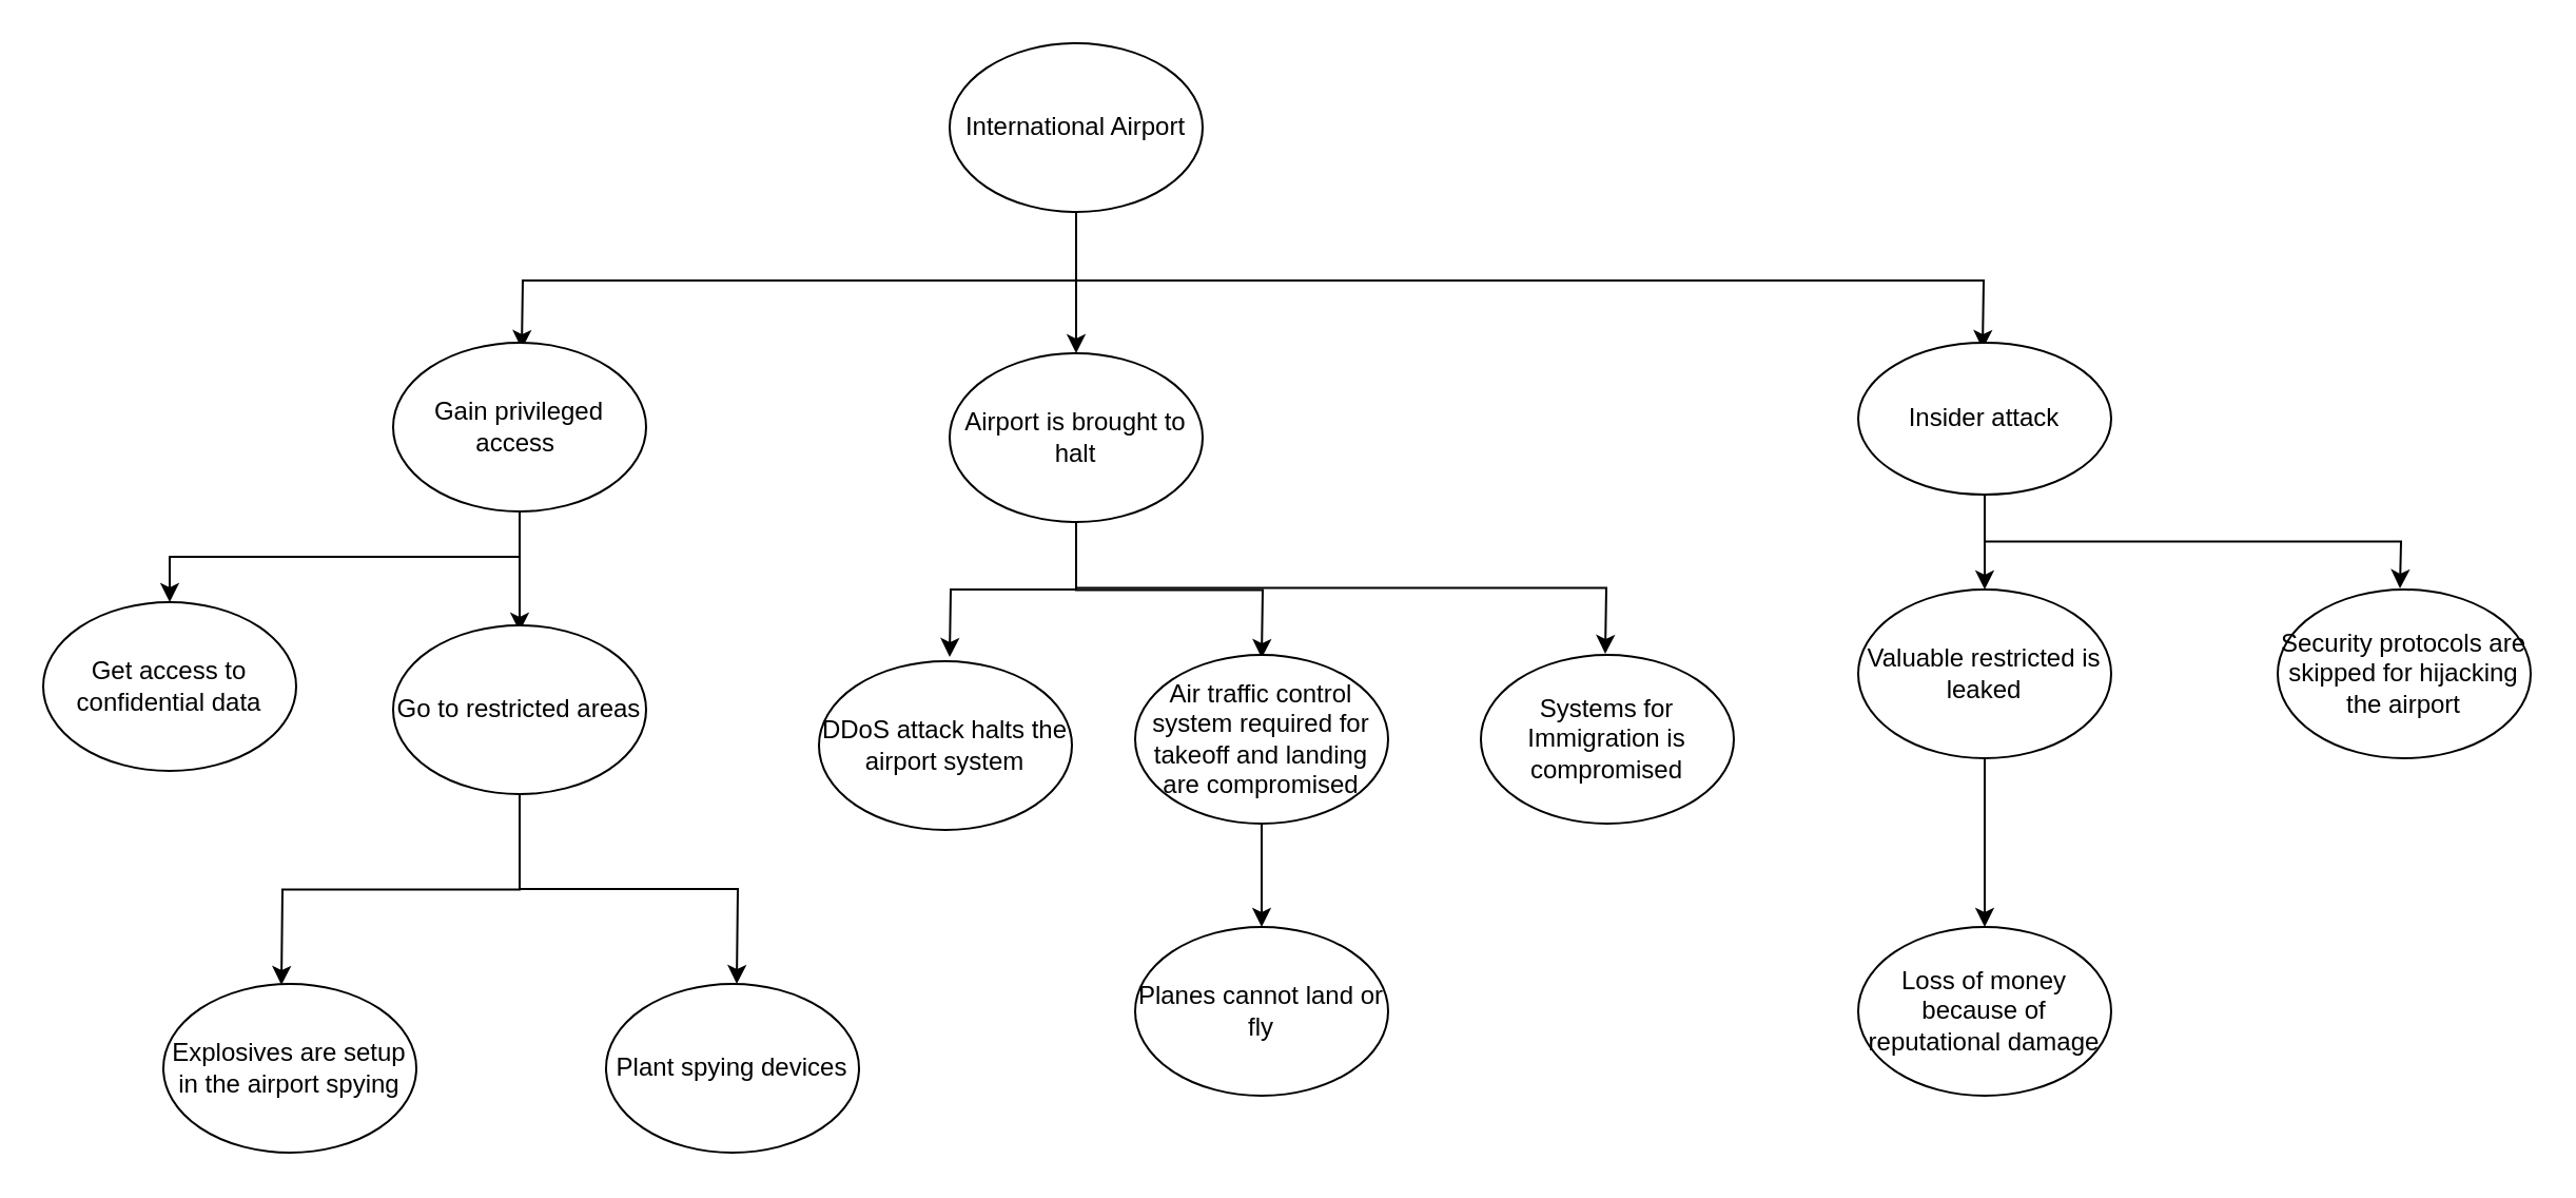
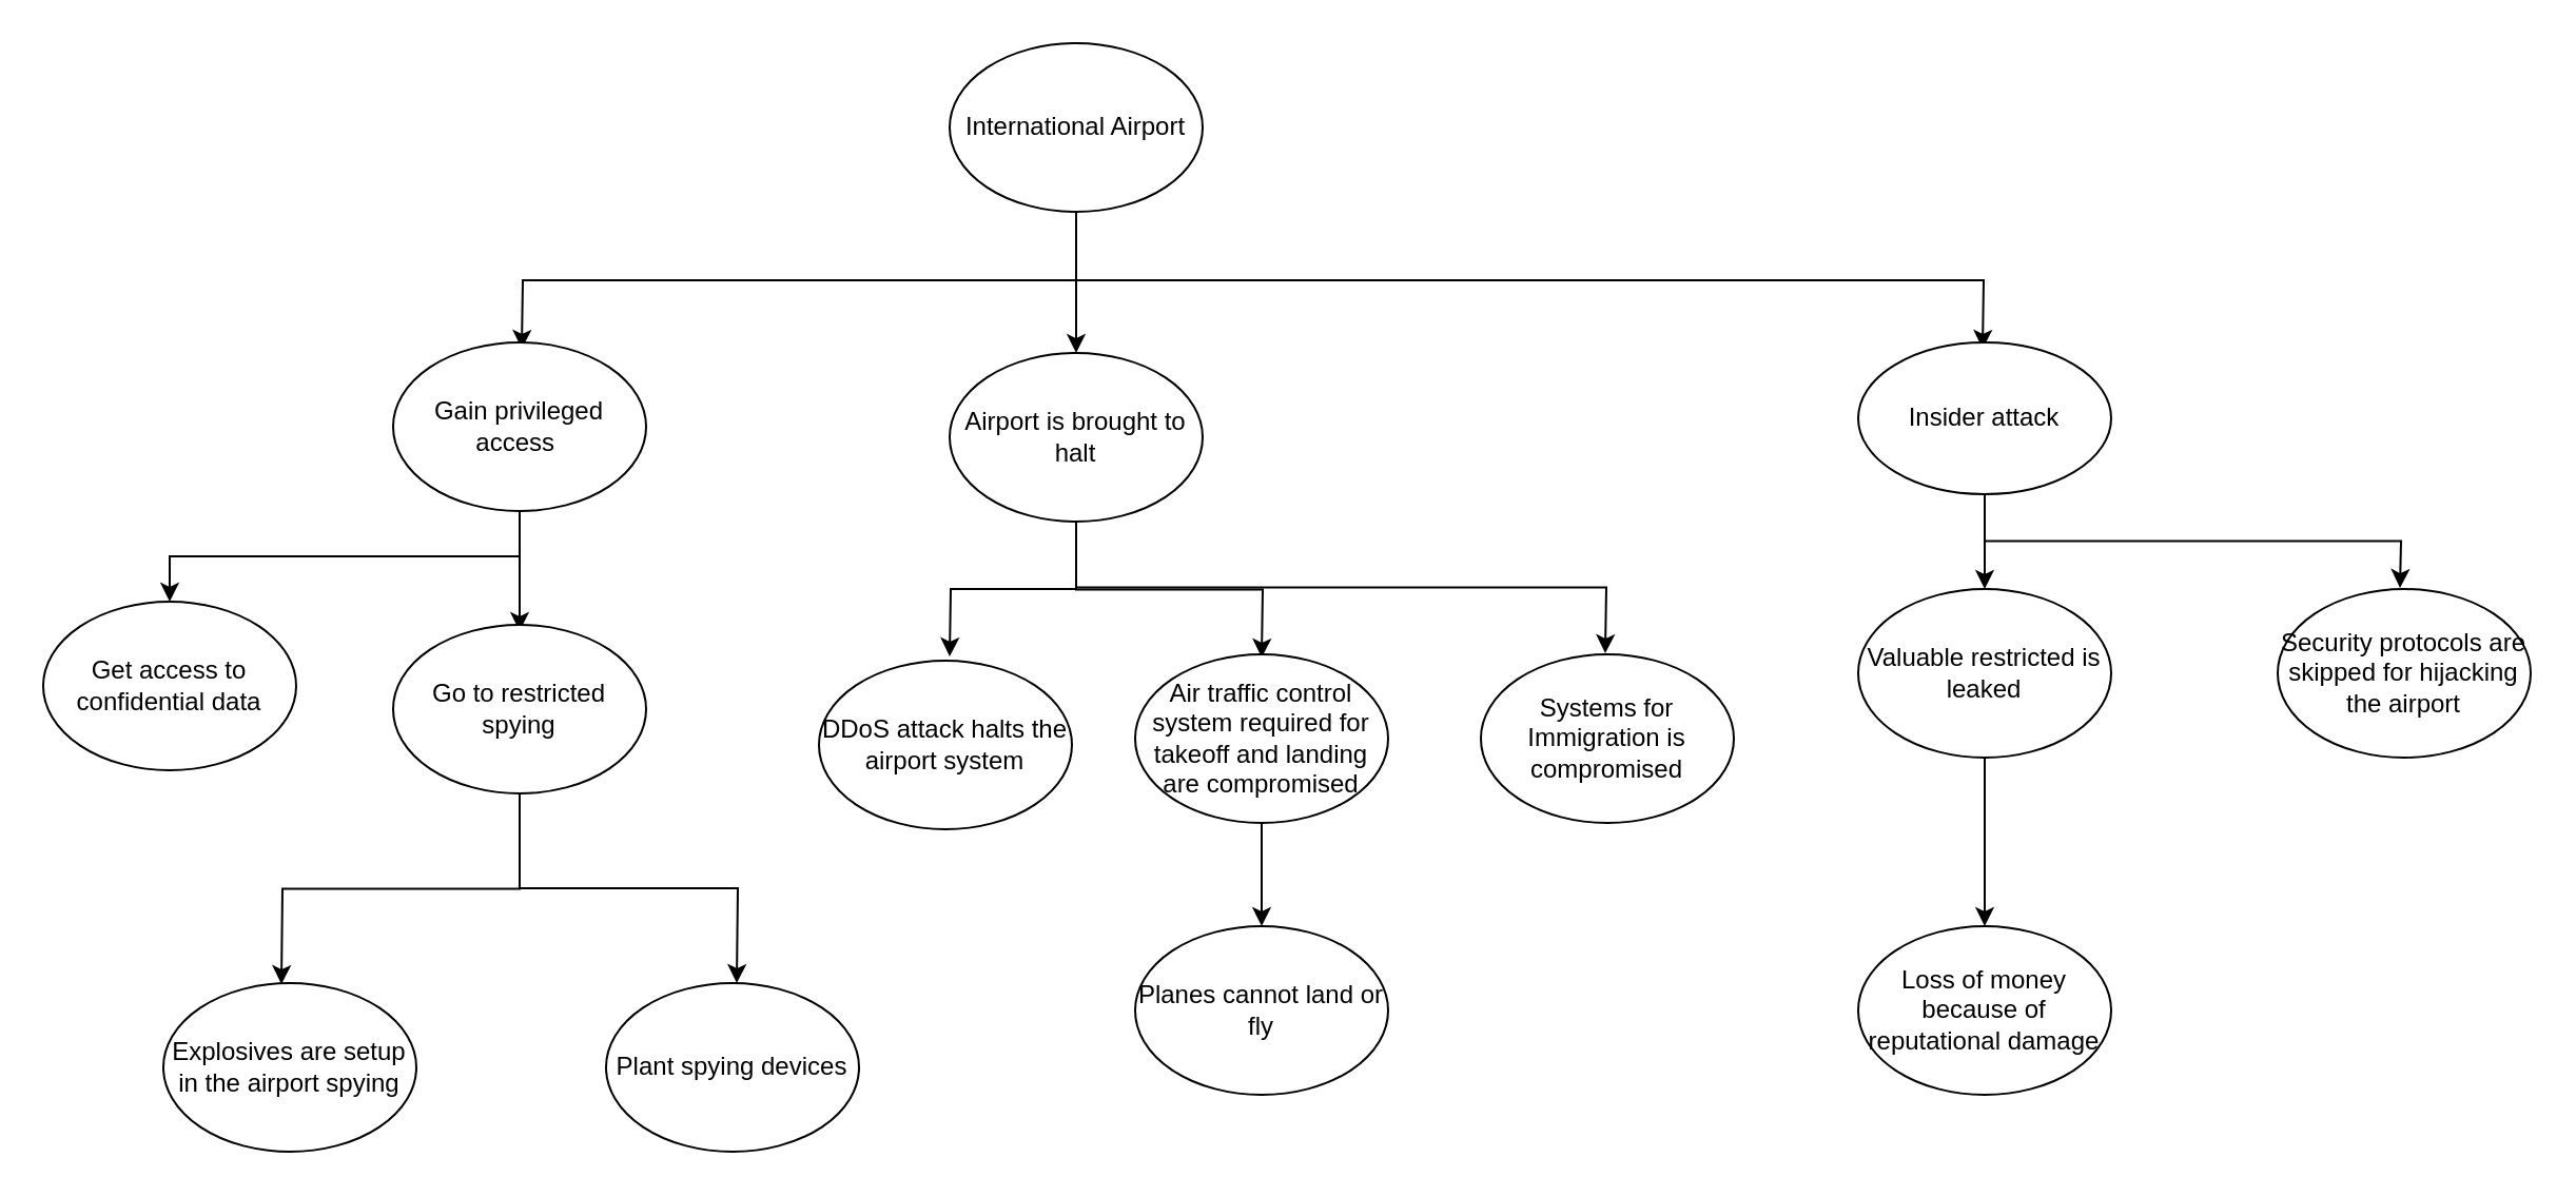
- <mxCell id="16" value="Go to restricted areas" style="ellipse;whiteSpace=wrap;html=1;" vertex="1" parent="1"><mxGeometry x="186" y="296" width="120" height="80" as="geometry" /></mxCell>
+ <mxCell id="16" value="Go to restricted spying" style="ellipse;whiteSpace=wrap;html=1;" vertex="1" parent="1"><mxGeometry x="186" y="296" width="120" height="80" as="geometry" /></mxCell>
